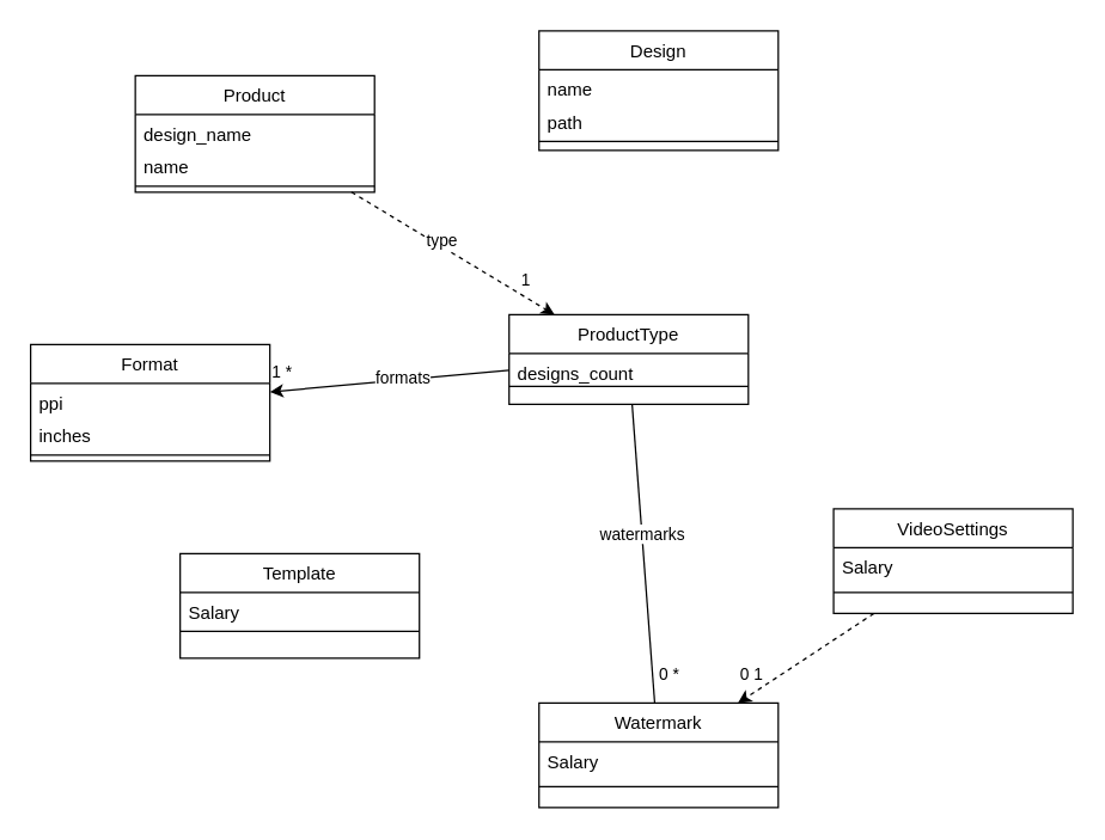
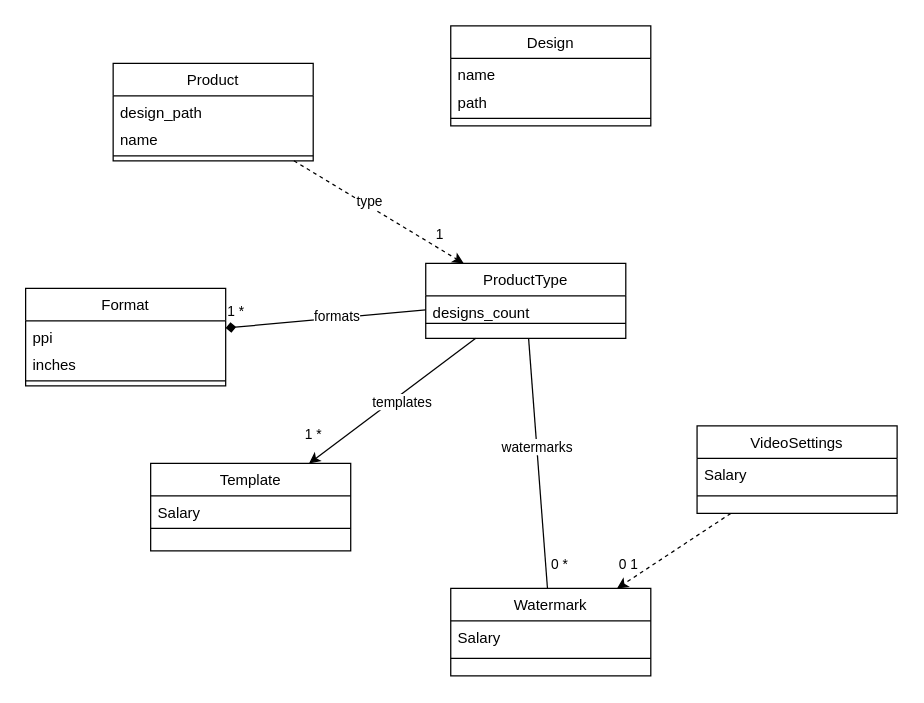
- <mxCell id="16" value="design_name" style="text;align=left;verticalAlign=top;spacingLeft=4;spacingRight=4;overflow=hidden;rotatable=0;points=[[0,0.5],[1,0.5]];portConstraint=eastwest;" vertex="1" parent="15"><mxGeometry y="26" width="160" height="22" as="geometry" /></mxCell>
+ <mxCell id="16" value="design_path" style="text;align=left;verticalAlign=top;spacingLeft=4;spacingRight=4;overflow=hidden;rotatable=0;points=[[0,0.5],[1,0.5]];portConstraint=eastwest;" vertex="1" parent="15"><mxGeometry y="26" width="160" height="22" as="geometry" /></mxCell>
- <mxCell id="29" value="" style="endArrow=classic;html=1;rounded=0;" edge="1" parent="1" source="19" target="22"><mxGeometry width="50" height="50" relative="1" as="geometry"><mxPoint x="270" y="135" as="sourcePoint" /><mxPoint x="350" y="165" as="targetPoint" /></mxGeometry></mxCell>
+ <mxCell id="29" value="" style="endArrow=diamond;html=1;rounded=0;" edge="1" parent="1" source="19" target="22"><mxGeometry width="50" height="50" relative="1" as="geometry"><mxPoint x="270" y="135" as="sourcePoint" /><mxPoint x="350" y="165" as="targetPoint" /></mxGeometry></mxCell>
+ <mxCell id="35" value="" style="endArrow=classic;html=1;rounded=0;" edge="1" parent="1" source="19" target="6"><mxGeometry width="50" height="50" relative="1" as="geometry"><mxPoint x="300" y="165" as="sourcePoint" /><mxPoint x="380" y="195" as="targetPoint" /></mxGeometry></mxCell>
+ <mxCell id="36" value="1 *" style="edgeLabel;html=1;align=center;verticalAlign=middle;resizable=0;points=[];" vertex="1" connectable="0" parent="35"><mxGeometry x="0.494" y="3" relative="1" as="geometry"><mxPoint x="-33" as="offset" /></mxGeometry></mxCell>
+ <mxCell id="37" value="templates" style="edgeLabel;html=1;align=center;verticalAlign=middle;resizable=0;points=[];" vertex="1" connectable="0" parent="35"><mxGeometry x="-0.17" y="2" relative="1" as="geometry"><mxPoint x="-6" y="7" as="offset" /></mxGeometry></mxCell>
